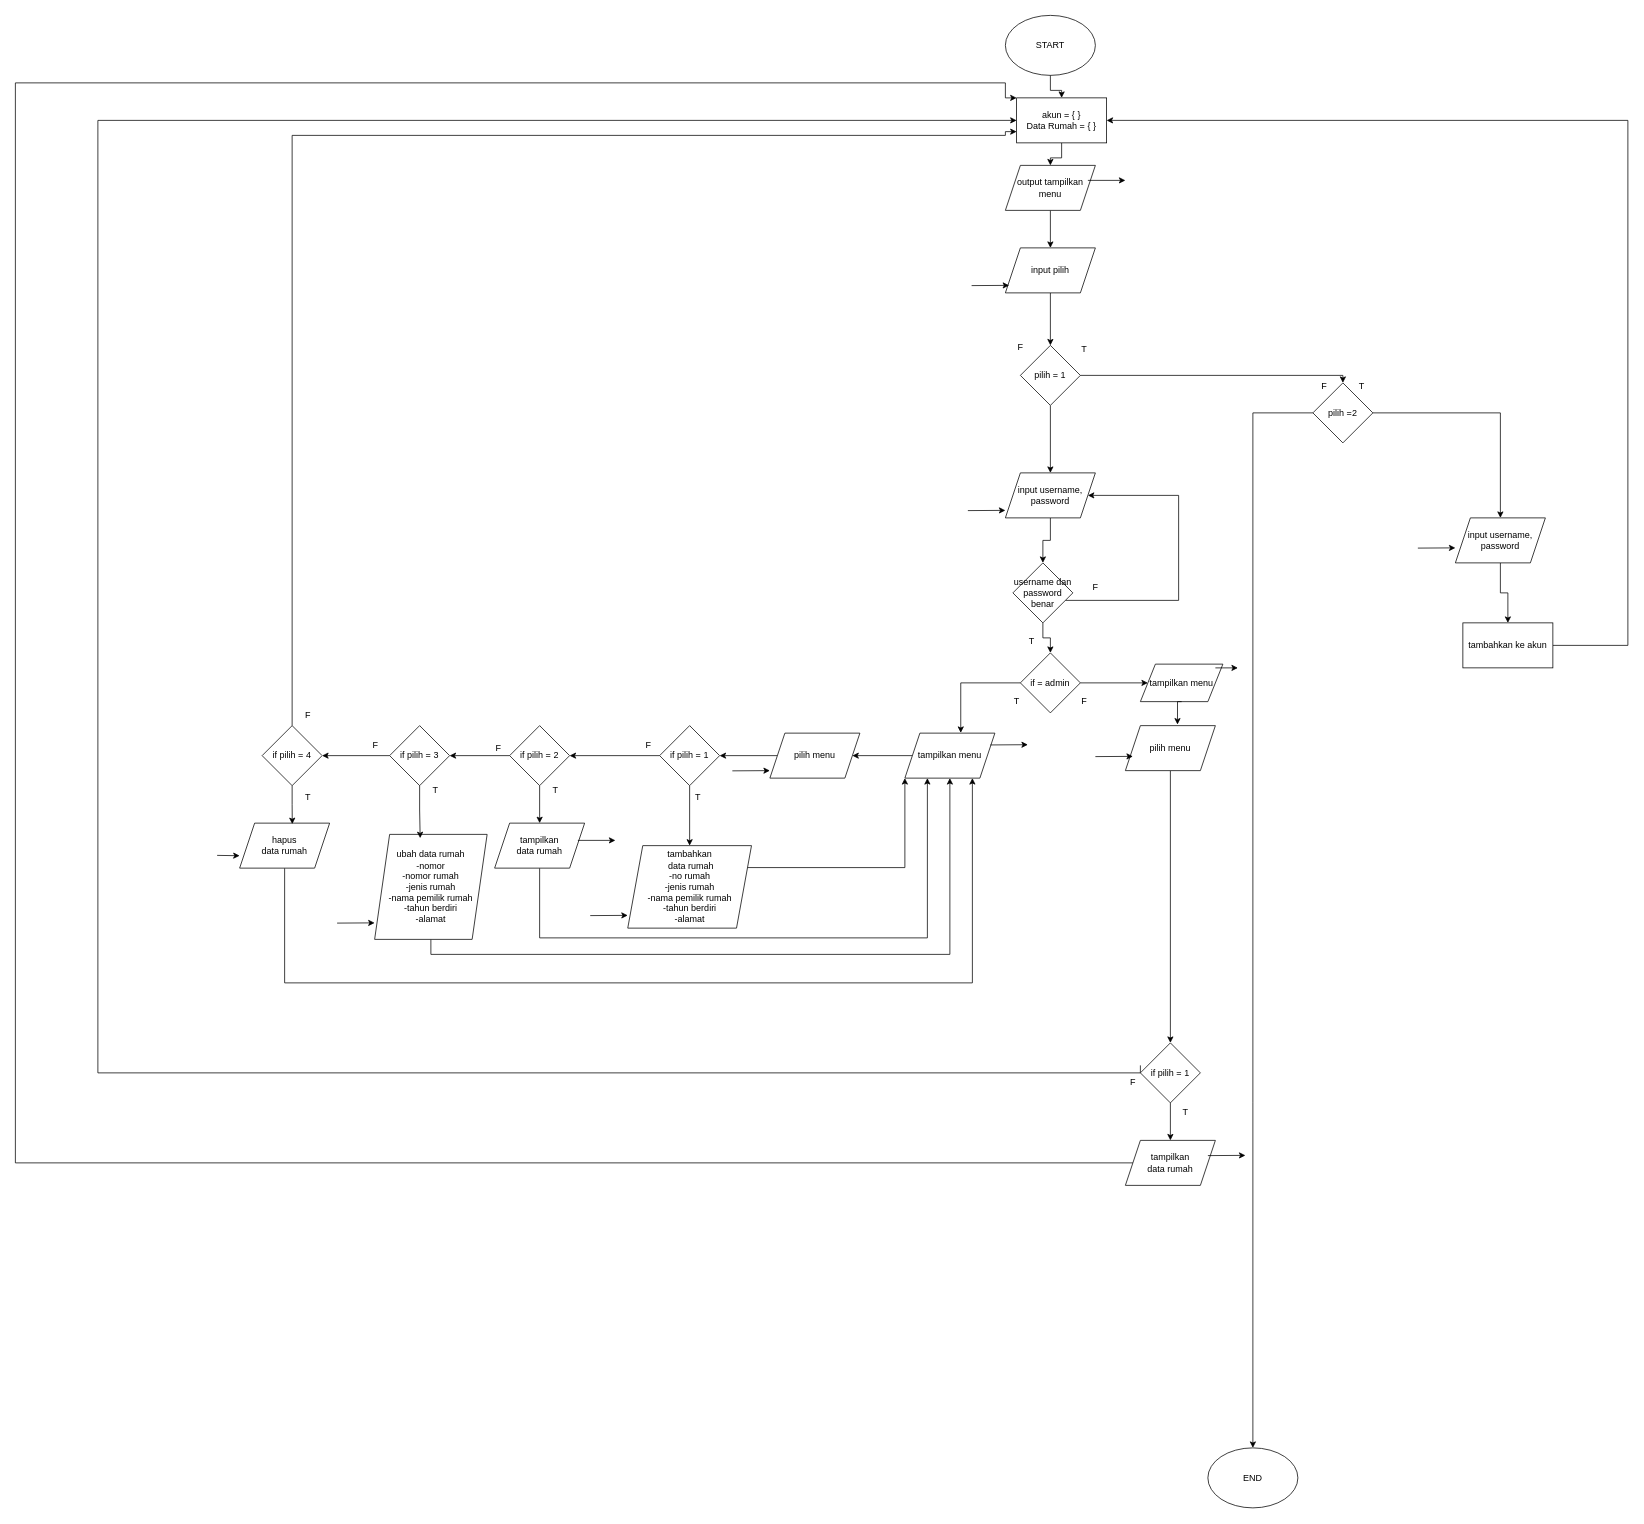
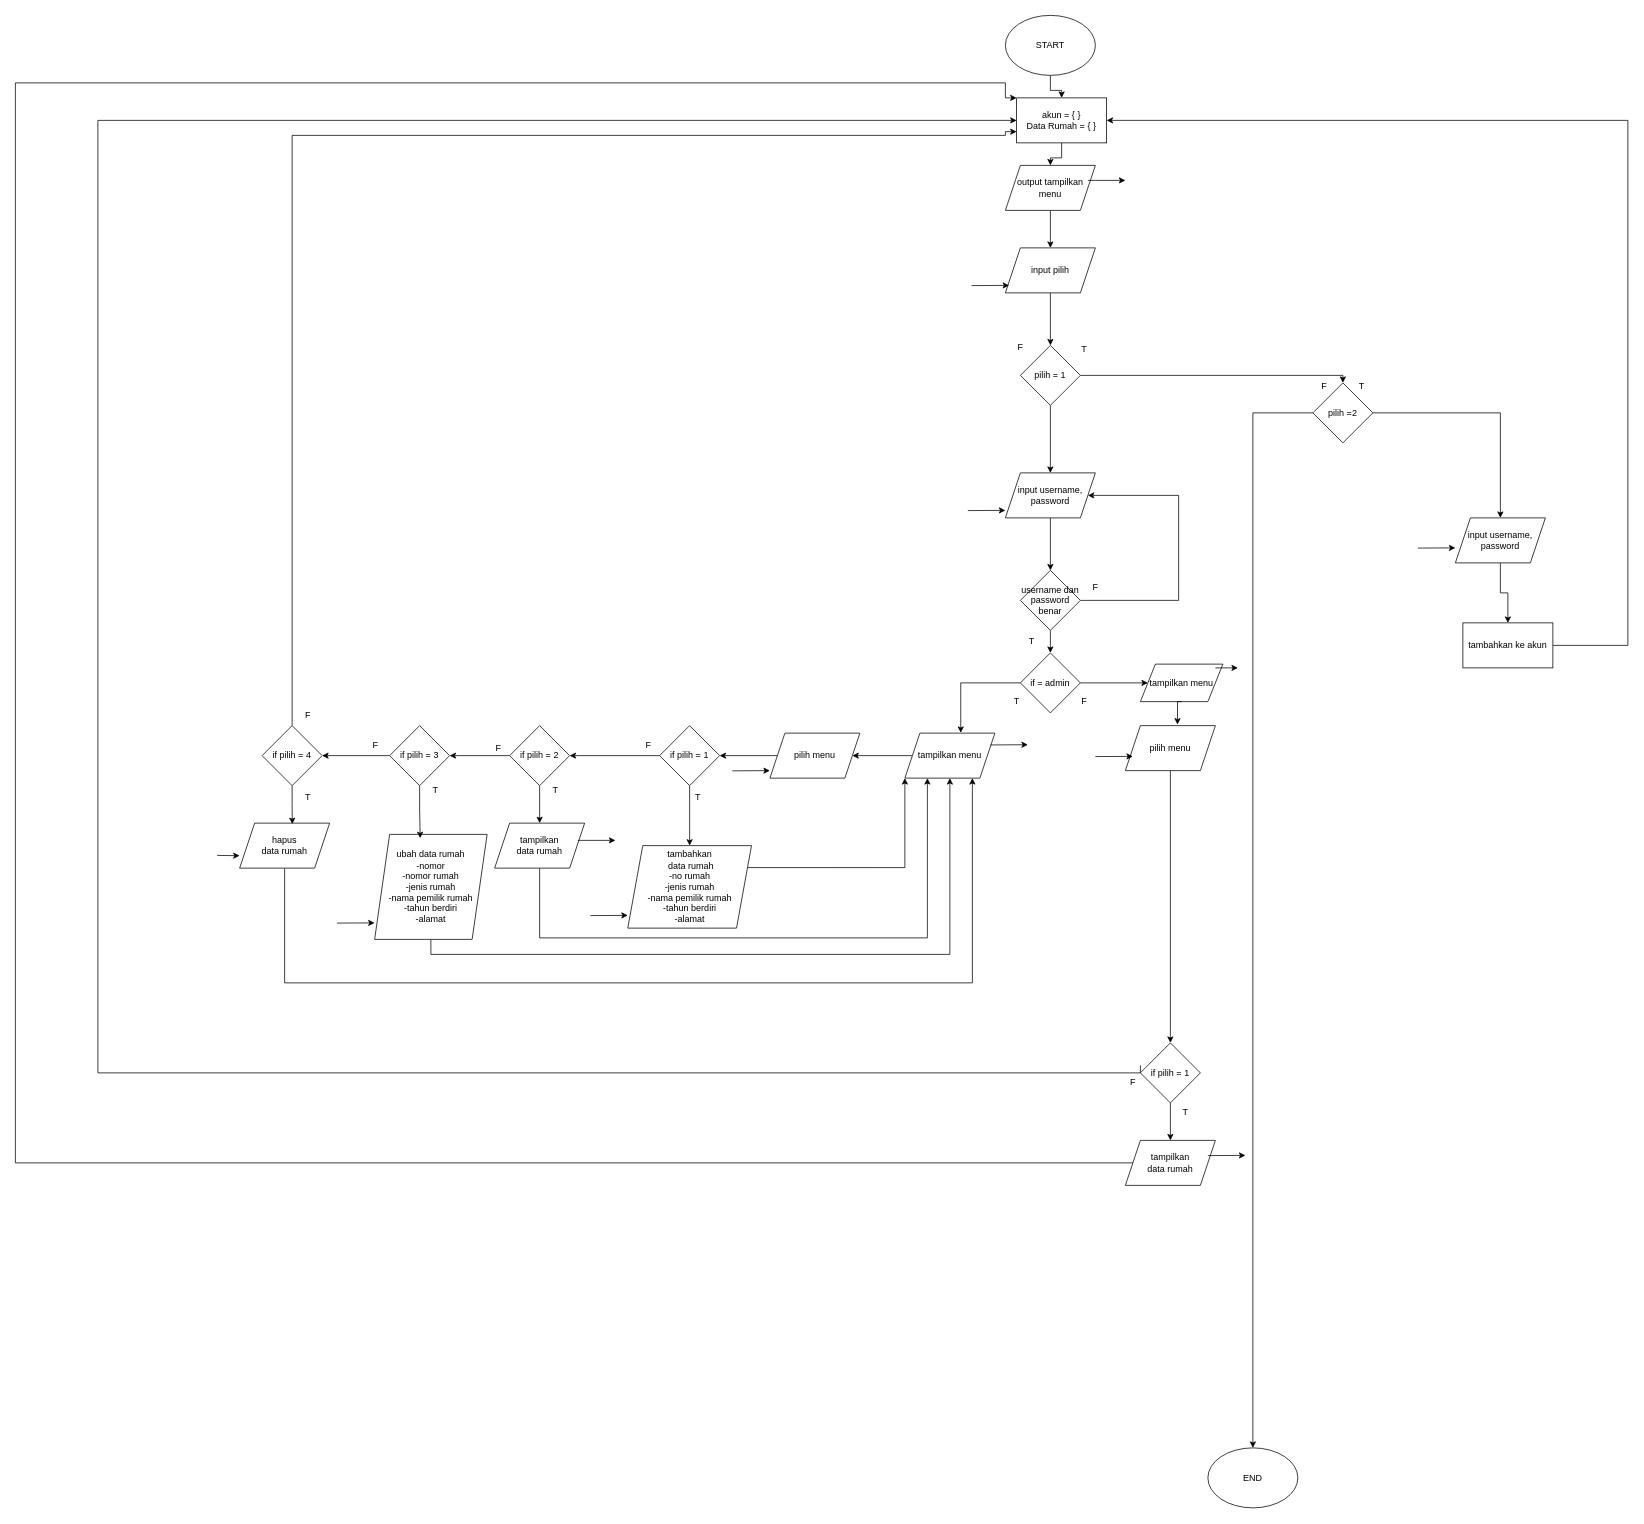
- <mxCell id="15" value="username dan password benar" style="rhombus;whiteSpace=wrap;html=1;" parent="1" vertex="1"><mxGeometry x="1350" y="750" width="80" height="80" as="geometry" /></mxCell>
+ <mxCell id="15" value="username dan password benar" style="rhombus;whiteSpace=wrap;html=1;" parent="1" vertex="1"><mxGeometry x="1360" y="760" width="80" height="80" as="geometry" /></mxCell>
